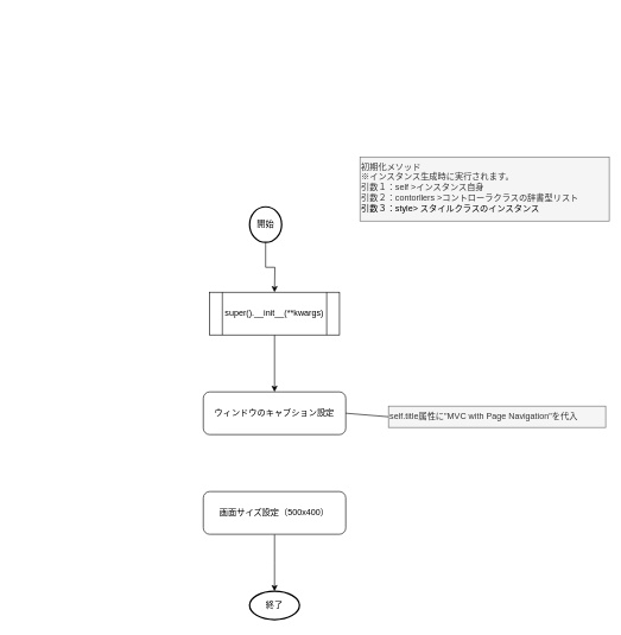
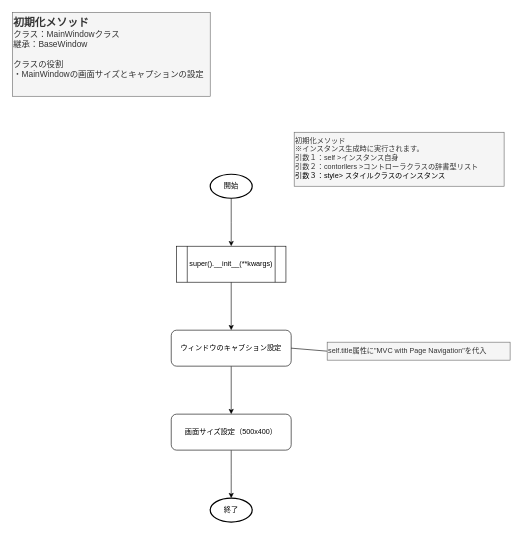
+ <mxCell id="7" value="&lt;b style=&quot;&quot;&gt;&lt;font style=&quot;&quot;&gt;&lt;font style=&quot;font-size: 18px;&quot;&gt;初期化メソッド&lt;/font&gt;&lt;/font&gt;&lt;/b&gt;&lt;div&gt;&lt;font style=&quot;font-size: 14px;&quot;&gt;クラス：MainWindowクラス&lt;/font&gt;&lt;/div&gt;&lt;div&gt;&lt;div style=&quot;font-size: 14px;&quot;&gt;&lt;font style=&quot;font-size: 14px;&quot;&gt;継承：BaseWindow&lt;/font&gt;&lt;/div&gt;&lt;/div&gt;&lt;div style=&quot;font-size: 14px;&quot;&gt;&lt;font style=&quot;font-size: 14px;&quot;&gt;&lt;br&gt;&lt;/font&gt;&lt;/div&gt;&lt;div style=&quot;font-size: 14px;&quot;&gt;クラスの役割&lt;/div&gt;&lt;div style=&quot;font-size: 14px;&quot;&gt;・MainWindowの画面サイズとキャプションの設定&lt;/div&gt;" style="text;html=1;align=left;verticalAlign=top;whiteSpace=wrap;rounded=0;fillColor=#f5f5f5;fontColor=#333333;strokeColor=#666666;" parent="1" vertex="1"><mxGeometry x="20" y="20" width="330" height="140" as="geometry" /></mxCell>
- <mxCell id="4" value="&lt;div&gt;初期化メソッド&lt;/div&gt;&lt;div&gt;※インスタンス生成時に実行されます。&lt;/div&gt;&lt;div&gt;引数１：self &amp;gt;インスタンス自身&lt;/div&gt;&lt;div&gt;引数２：contorllers &amp;gt;コントローラクラスの辞書型リスト&lt;/div&gt;&lt;div&gt;&lt;font color=&quot;#000000&quot;&gt;引数３：style&amp;gt; スタイルクラスのインスタンス&lt;/font&gt;&lt;/div&gt;&lt;div&gt;&lt;br&gt;&lt;/div&gt;" style="text;html=1;align=left;verticalAlign=top;whiteSpace=wrap;rounded=0;fillColor=#f5f5f5;fontColor=#333333;strokeColor=#666666;" parent="1" vertex="1"><mxGeometry x="505" y="220" width="350" height="90" as="geometry" /></mxCell>
+ <mxCell id="4" value="&lt;div&gt;初期化メソッド&lt;/div&gt;&lt;div&gt;※インスタンス生成時に実行されます。&lt;/div&gt;&lt;div&gt;引数１：self &amp;gt;インスタンス自身&lt;/div&gt;&lt;div&gt;引数２：contorllers &amp;gt;コントローラクラスの辞書型リスト&lt;/div&gt;&lt;div&gt;&lt;font color=&quot;#000000&quot;&gt;引数３：style&amp;gt; スタイルクラスのインスタンス&lt;/font&gt;&lt;/div&gt;&lt;div&gt;&lt;br&gt;&lt;/div&gt;" style="text;html=1;align=left;verticalAlign=top;whiteSpace=wrap;rounded=0;fillColor=#f5f5f5;fontColor=#333333;strokeColor=#666666;" parent="1" vertex="1"><mxGeometry x="490" y="220" width="350" height="90" as="geometry" /></mxCell>
- <mxCell id="3" value="開始" style="strokeWidth=2;html=1;shape=mxgraph.flowchart.start_1;whiteSpace=wrap;" parent="1" vertex="1"><mxGeometry x="350" y="290" width="45" height="50" as="geometry" /></mxCell>
+ <mxCell id="3" value="開始" style="strokeWidth=2;html=1;shape=mxgraph.flowchart.start_1;whiteSpace=wrap;" parent="1" vertex="1"><mxGeometry x="350" y="290" width="70" height="40" as="geometry" /></mxCell>
+ <mxCell id="9" value="" style="edgeStyle=orthogonalEdgeStyle;rounded=0;orthogonalLoop=1;jettySize=auto;html=1;" edge="1" parent="1" source="10" target="14"><mxGeometry relative="1" as="geometry" /></mxCell>
